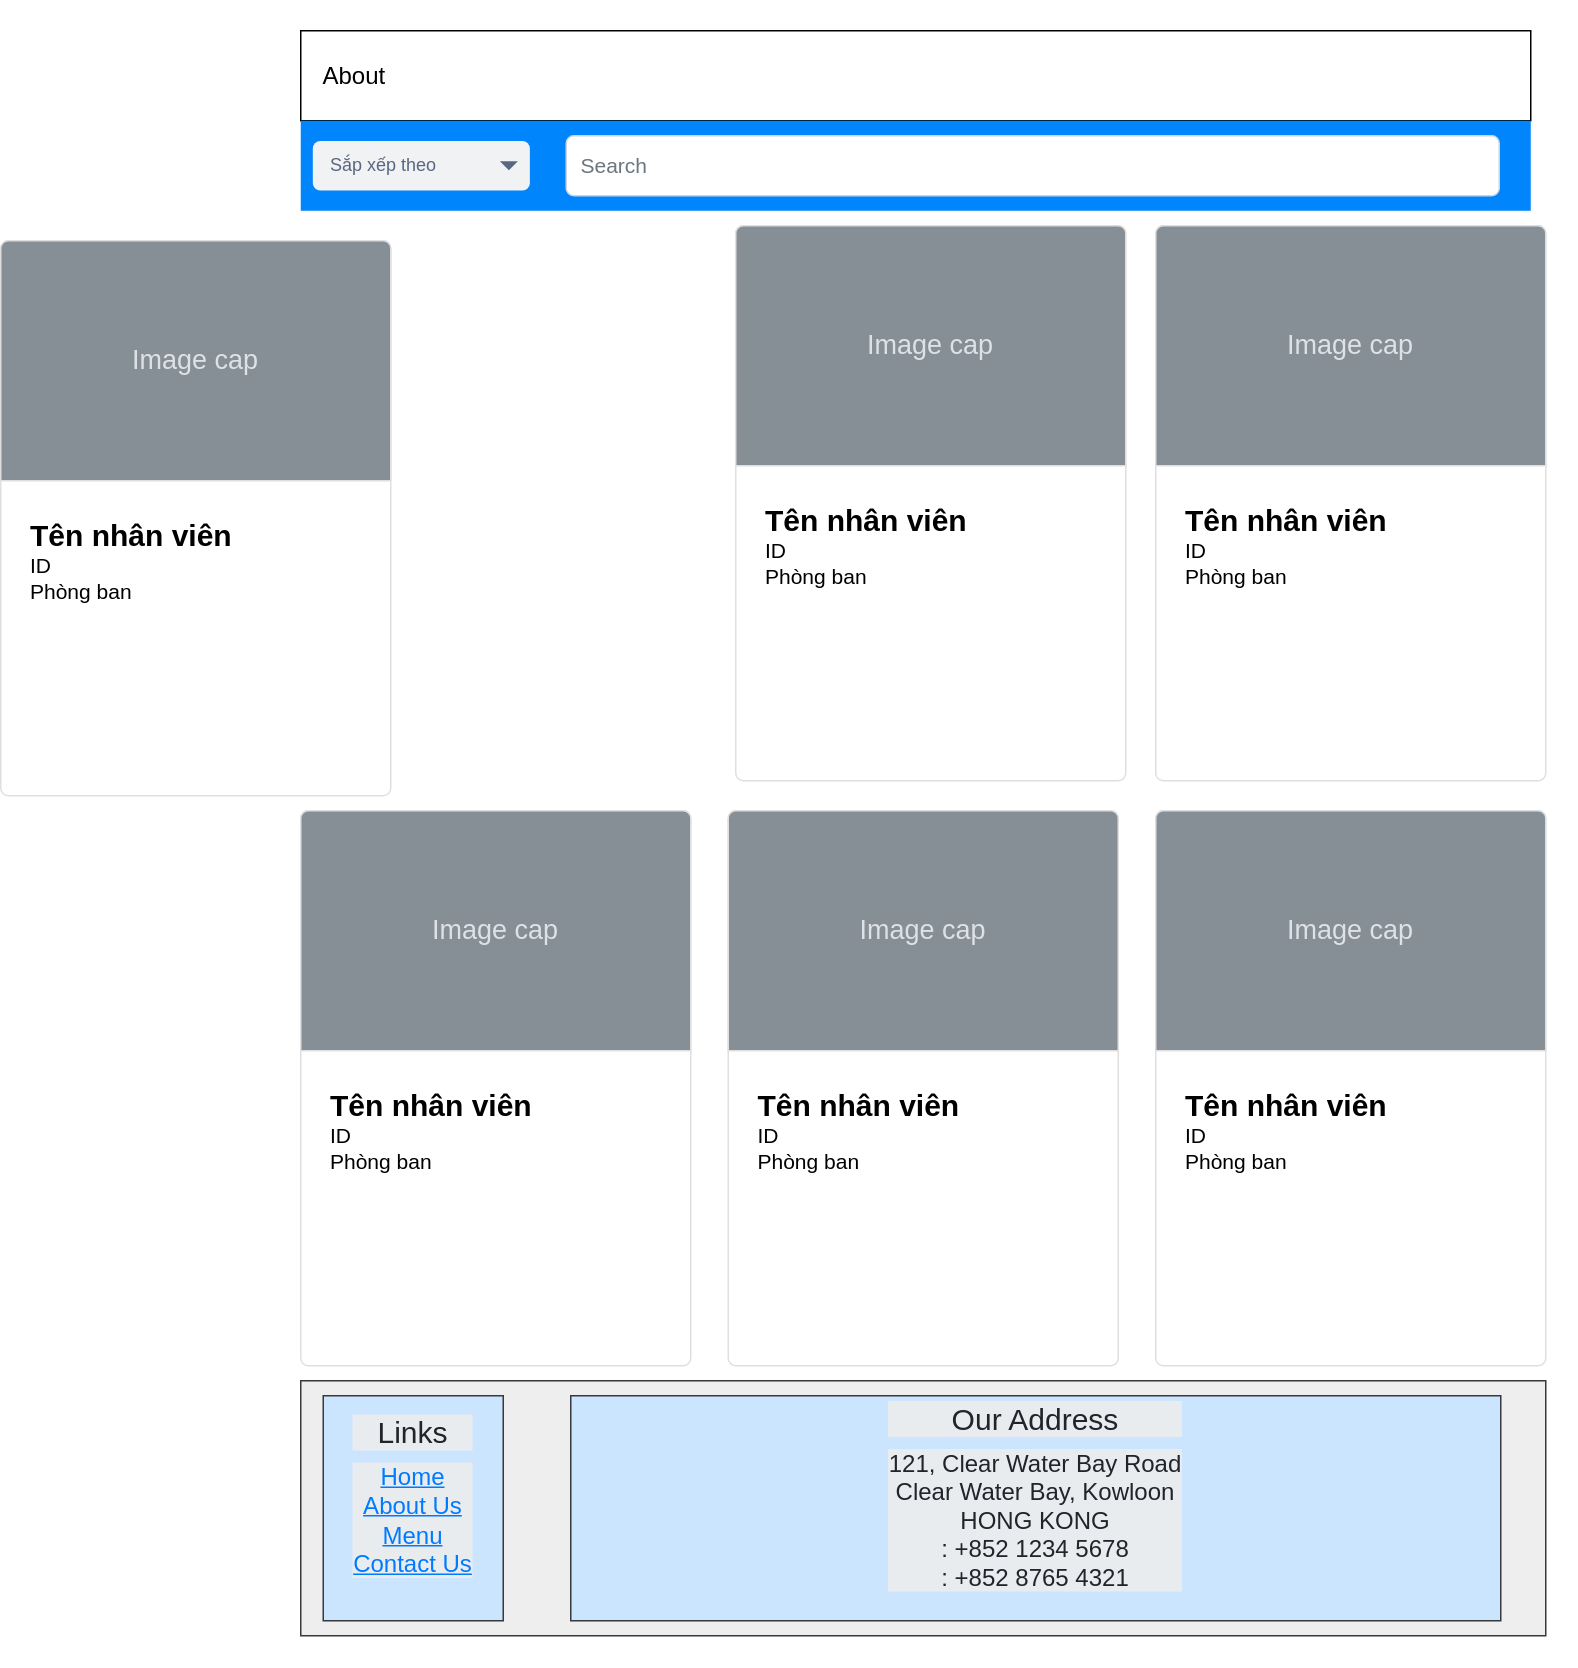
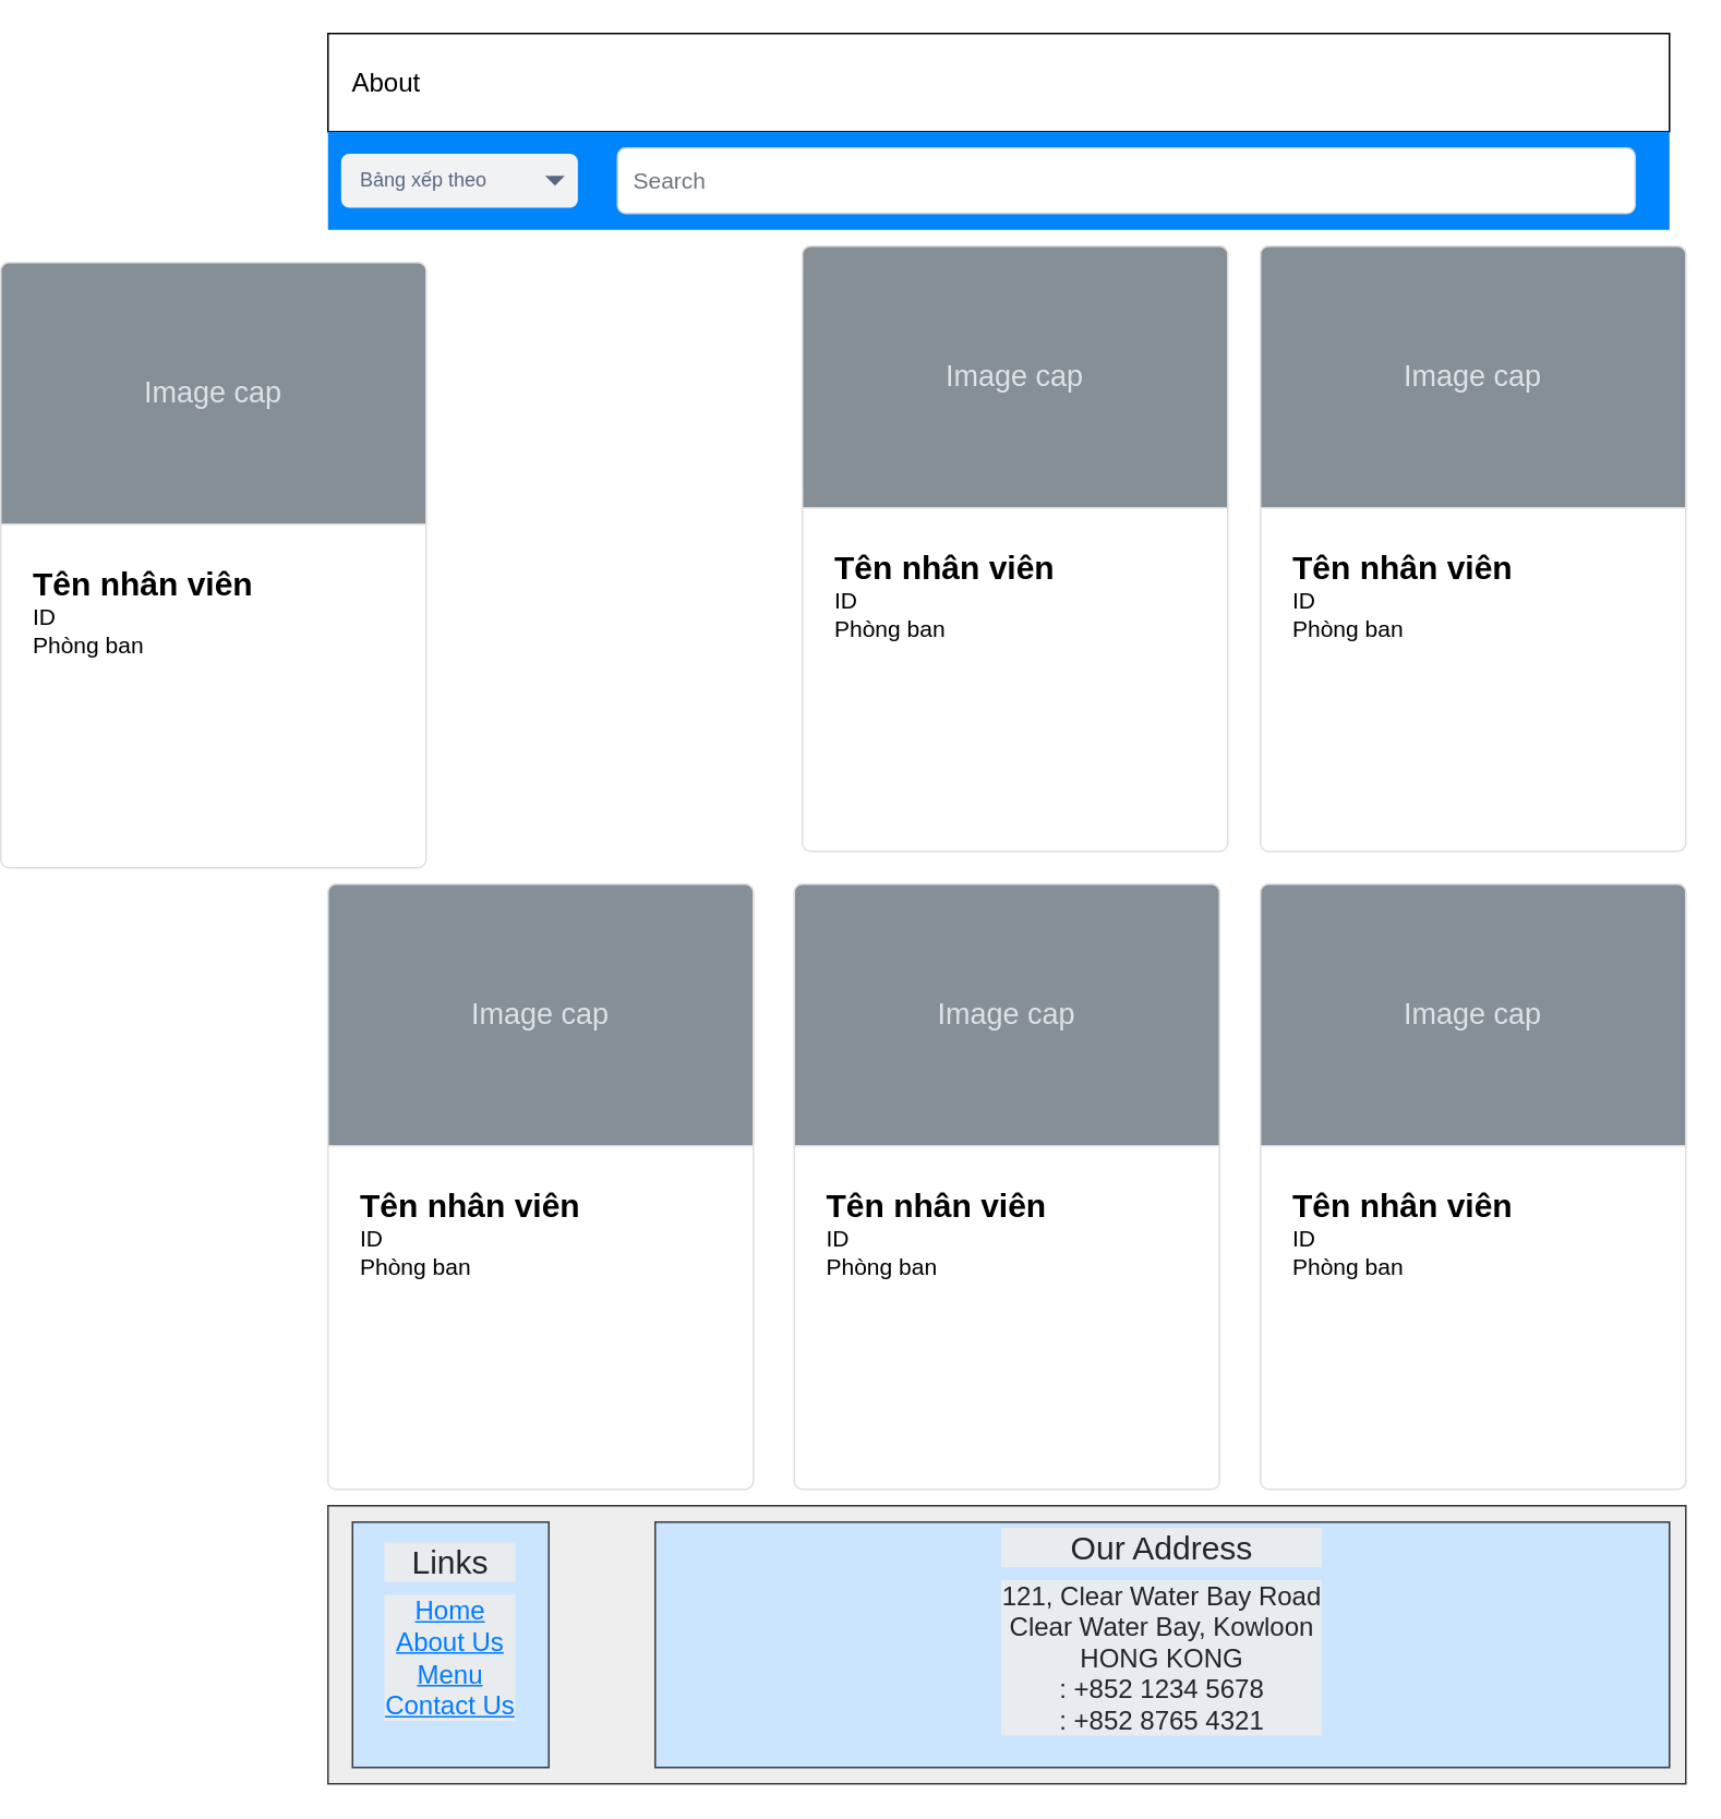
- <mxCell id="9" value="Sắp xếp theo" style="rounded=1;fillColor=#F1F2F4;strokeColor=none;html=1;fontColor=#596780;align=left;fontSize=12;spacingLeft=10;sketch=0;" vertex="1" parent="7"><mxGeometry x="8.039" y="13.5" width="144.706" height="33" as="geometry" /></mxCell>
+ <mxCell id="9" value="Bảng xếp theo" style="rounded=1;fillColor=#F1F2F4;strokeColor=none;html=1;fontColor=#596780;align=left;fontSize=12;spacingLeft=10;sketch=0;" vertex="1" parent="7"><mxGeometry x="8.039" y="13.5" width="144.706" height="33" as="geometry" /></mxCell>
- <mxCell id="15" value="&#10;&#10;&lt;h5 style=&quot;box-sizing: border-box; margin-top: 0px; margin-bottom: 0.5rem; font-weight: 500; line-height: 1.2; font-size: 1.25rem; color: rgb(33, 37, 41); font-style: normal; letter-spacing: normal; text-align: center; text-indent: 0px; text-transform: none; word-spacing: 0px; background-color: rgb(233, 236, 239);&quot;&gt;Our Address&lt;/h5&gt;&lt;address style=&quot;box-sizing: border-box; margin-bottom: 1rem; font-style: normal; line-height: inherit; color: rgb(33, 37, 41); font-size: 16px; font-weight: 400; letter-spacing: normal; text-align: center; text-indent: 0px; text-transform: none; word-spacing: 0px; background-color: rgb(233, 236, 239);&quot;&gt;121, Clear Water Bay Road&lt;br style=&quot;box-sizing: border-box&quot;&gt;Clear Water Bay, Kowloon&lt;br style=&quot;box-sizing: border-box&quot;&gt;HONG KONG&lt;br style=&quot;box-sizing: border-box&quot;&gt;&lt;i class=&quot;fa fa-phone fa-lg&quot; style=&quot;box-sizing: border-box ; font-size: 1.25em ; line-height: 0.05em ; vertical-align: -0.075em&quot;&gt;&lt;/i&gt;: +852 1234 5678&lt;br style=&quot;box-sizing: border-box&quot;&gt;&lt;i class=&quot;fa fa-fax fa-lg&quot; style=&quot;box-sizing: border-box ; font-size: 1.25em ; line-height: 0.05em ; vertical-align: -0.075em&quot;&gt;&lt;/i&gt;: +852 8765 4321&lt;/address&gt;&#10;&#10;" style="rounded=0;whiteSpace=wrap;html=1;fillColor=#cce5ff;strokeColor=#36393d;" vertex="1" parent="1"><mxGeometry y="930" width="620" height="150" as="geometry" x="200" /></mxCell>
+ <mxCell id="15" value="&#10;&#10;&lt;h5 style=&quot;box-sizing: border-box; margin-top: 0px; margin-bottom: 0.5rem; font-weight: 500; line-height: 1.2; font-size: 1.25rem; color: rgb(33, 37, 41); font-style: normal; letter-spacing: normal; text-align: center; text-indent: 0px; text-transform: none; word-spacing: 0px; background-color: rgb(233, 236, 239);&quot;&gt;Our Address&lt;/h5&gt;&lt;address style=&quot;box-sizing: border-box; margin-bottom: 1rem; font-style: normal; line-height: inherit; color: rgb(33, 37, 41); font-size: 16px; font-weight: 400; letter-spacing: normal; text-align: center; text-indent: 0px; text-transform: none; word-spacing: 0px; background-color: rgb(233, 236, 239);&quot;&gt;121, Clear Water Bay Road&lt;br style=&quot;box-sizing: border-box&quot;&gt;Clear Water Bay, Kowloon&lt;br style=&quot;box-sizing: border-box&quot;&gt;HONG KONG&lt;br style=&quot;box-sizing: border-box&quot;&gt;&lt;i class=&quot;fa fa-phone fa-lg&quot; style=&quot;box-sizing: border-box ; font-size: 1.25em ; line-height: 0.05em ; vertical-align: -0.075em&quot;&gt;&lt;/i&gt;: +852 1234 5678&lt;br style=&quot;box-sizing: border-box&quot;&gt;&lt;i class=&quot;fa fa-fax fa-lg&quot; style=&quot;box-sizing: border-box ; font-size: 1.25em ; line-height: 0.05em ; vertical-align: -0.075em&quot;&gt;&lt;/i&gt;: +852 8765 4321&lt;/address&gt;&#10;&#10;" style="rounded=0;whiteSpace=wrap;html=1;fillColor=#cce5ff;strokeColor=#36393d;" vertex="1" parent="1"><mxGeometry x="220" y="930" width="620" height="150" as="geometry" /></mxCell>
